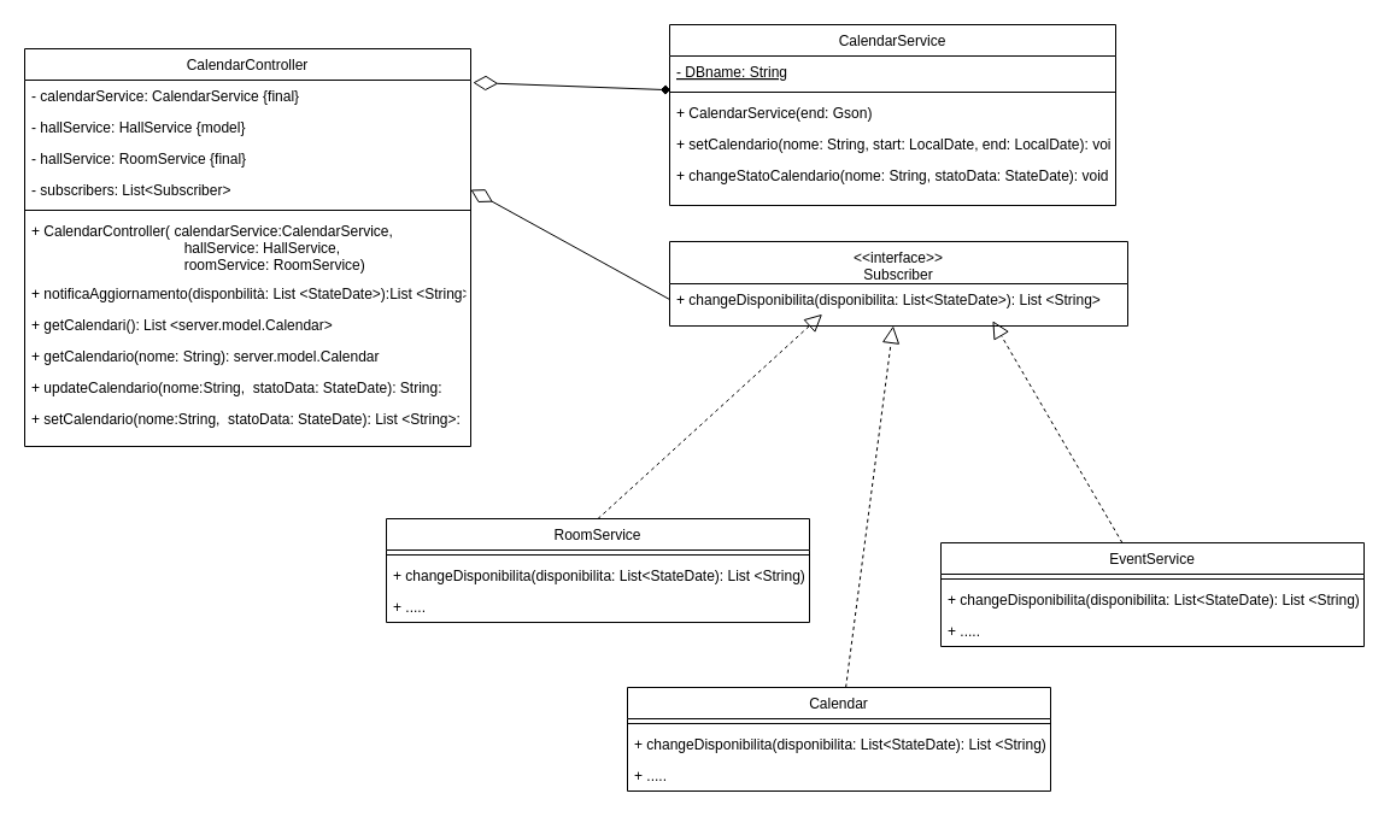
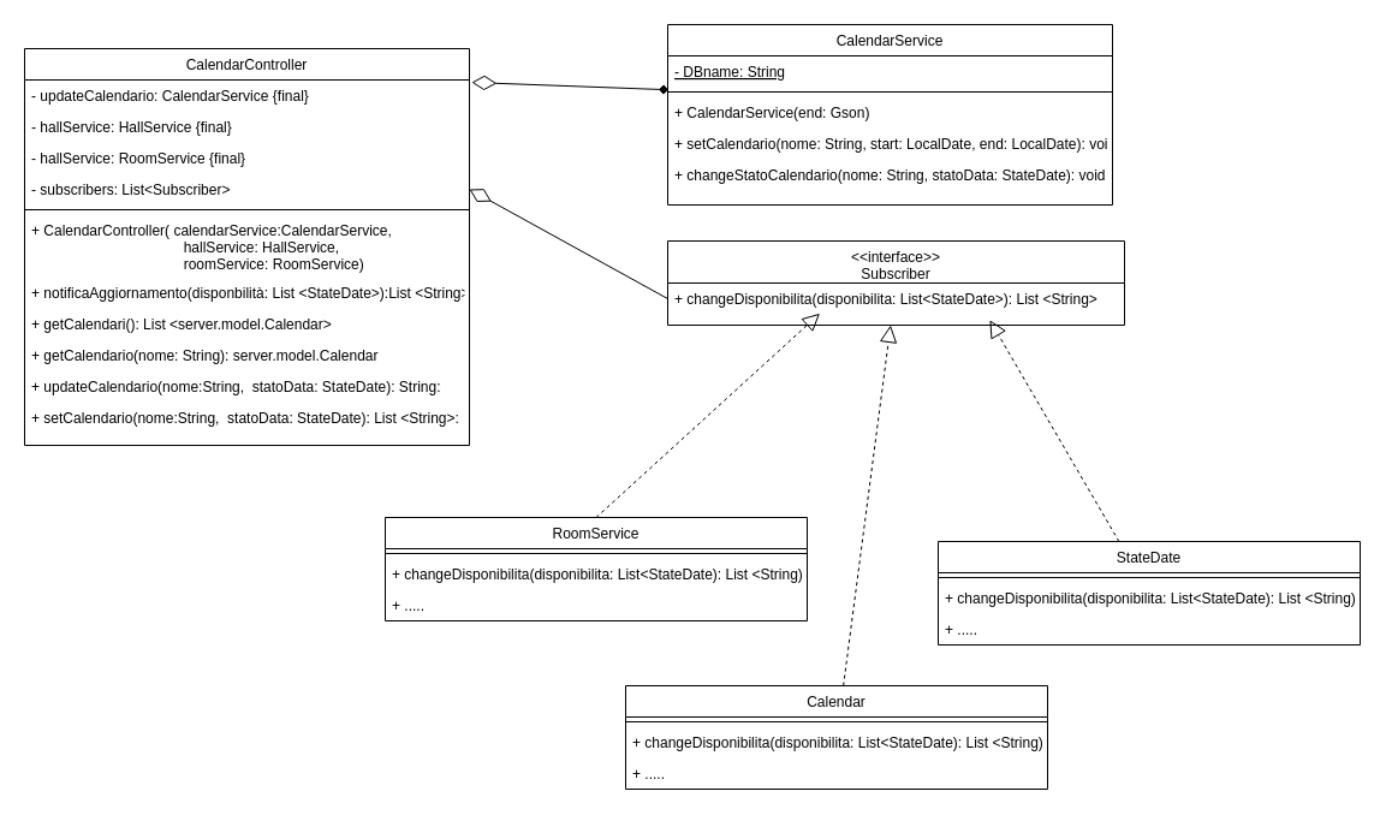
- <mxCell id="13" value="- calendarService: CalendarService {final}" style="text;align=left;verticalAlign=top;spacingLeft=4;spacingRight=4;overflow=hidden;rotatable=0;points=[[0,0.5],[1,0.5]];portConstraint=eastwest;fontStyle=0" vertex="1" parent="12"><mxGeometry y="26" width="370" height="26" as="geometry" /></mxCell>
+ <mxCell id="13" value="- updateCalendario: CalendarService {final}" style="text;align=left;verticalAlign=top;spacingLeft=4;spacingRight=4;overflow=hidden;rotatable=0;points=[[0,0.5],[1,0.5]];portConstraint=eastwest;fontStyle=0" vertex="1" parent="12"><mxGeometry y="26" width="370" height="26" as="geometry" /></mxCell>
- <mxCell id="14" value="- hallService: HallService {model}" style="text;align=left;verticalAlign=top;spacingLeft=4;spacingRight=4;overflow=hidden;rotatable=0;points=[[0,0.5],[1,0.5]];portConstraint=eastwest;fontStyle=0" vertex="1" parent="12"><mxGeometry y="52" width="370" height="26" as="geometry" /></mxCell>
+ <mxCell id="14" value="- hallService: HallService {final}" style="text;align=left;verticalAlign=top;spacingLeft=4;spacingRight=4;overflow=hidden;rotatable=0;points=[[0,0.5],[1,0.5]];portConstraint=eastwest;fontStyle=0" vertex="1" parent="12"><mxGeometry y="52" width="370" height="26" as="geometry" /></mxCell>
- <mxCell id="28" value="EventService" style="swimlane;fontStyle=0;align=center;verticalAlign=top;childLayout=stackLayout;horizontal=1;startSize=26;horizontalStack=0;resizeParent=1;resizeLast=0;collapsible=1;marginBottom=0;rounded=0;shadow=0;strokeWidth=1;" vertex="1" parent="1"><mxGeometry x="780" y="450" width="351" height="86" as="geometry"><mxRectangle x="230" y="140" width="160" height="26" as="alternateBounds" /></mxGeometry></mxCell>
+ <mxCell id="28" value="StateDate" style="swimlane;fontStyle=0;align=center;verticalAlign=top;childLayout=stackLayout;horizontal=1;startSize=26;horizontalStack=0;resizeParent=1;resizeLast=0;collapsible=1;marginBottom=0;rounded=0;shadow=0;strokeWidth=1;" vertex="1" parent="1"><mxGeometry x="780" y="450" width="351" height="86" as="geometry"><mxRectangle x="230" y="140" width="160" height="26" as="alternateBounds" /></mxGeometry></mxCell>
